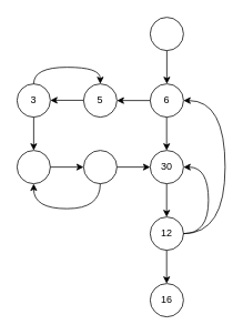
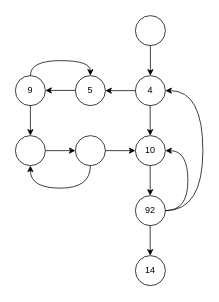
- <mxCell id="29" value="3" style="text;html=1;strokeColor=none;fillColor=none;align=center;verticalAlign=middle;whiteSpace=wrap;rounded=0;" vertex="1" parent="1"><mxGeometry x="20" y="110" width="40" height="20" as="geometry" /></mxCell>
+ <mxCell id="29" value="9" style="text;html=1;strokeColor=none;fillColor=none;align=center;verticalAlign=middle;whiteSpace=wrap;rounded=0;" vertex="1" parent="1"><mxGeometry x="20" y="110" width="40" height="20" as="geometry" /></mxCell>
- <mxCell id="24" value="6" style="text;html=1;strokeColor=none;fillColor=none;align=center;verticalAlign=middle;whiteSpace=wrap;rounded=0;" vertex="1" parent="1"><mxGeometry x="180" y="110" width="40" height="20" as="geometry" /></mxCell>
+ <mxCell id="24" value="4" style="text;html=1;strokeColor=none;fillColor=none;align=center;verticalAlign=middle;whiteSpace=wrap;rounded=0;" vertex="1" parent="1"><mxGeometry x="180" y="110" width="40" height="20" as="geometry" /></mxCell>
- <mxCell id="25" value="30" style="text;html=1;strokeColor=none;fillColor=none;align=center;verticalAlign=middle;whiteSpace=wrap;rounded=0;" vertex="1" parent="1"><mxGeometry x="180" y="190" width="40" height="20" as="geometry" /></mxCell>
+ <mxCell id="25" value="10" style="text;html=1;strokeColor=none;fillColor=none;align=center;verticalAlign=middle;whiteSpace=wrap;rounded=0;" vertex="1" parent="1"><mxGeometry x="180" y="190" width="40" height="20" as="geometry" /></mxCell>
- <mxCell id="26" value="12" style="text;html=1;strokeColor=none;fillColor=none;align=center;verticalAlign=middle;whiteSpace=wrap;rounded=0;" vertex="1" parent="1"><mxGeometry x="180" y="270" width="40" height="20" as="geometry" /></mxCell>
+ <mxCell id="26" value="92" style="text;html=1;strokeColor=none;fillColor=none;align=center;verticalAlign=middle;whiteSpace=wrap;rounded=0;" vertex="1" parent="1"><mxGeometry x="180" y="270" width="40" height="20" as="geometry" /></mxCell>
- <mxCell id="27" value="16" style="text;html=1;strokeColor=none;fillColor=none;align=center;verticalAlign=middle;whiteSpace=wrap;rounded=0;" vertex="1" parent="1"><mxGeometry x="180" y="350" width="40" height="20" as="geometry" /></mxCell>
+ <mxCell id="27" value="14" style="text;html=1;strokeColor=none;fillColor=none;align=center;verticalAlign=middle;whiteSpace=wrap;rounded=0;" vertex="1" parent="1"><mxGeometry x="180" y="350" width="40" height="20" as="geometry" /></mxCell>
